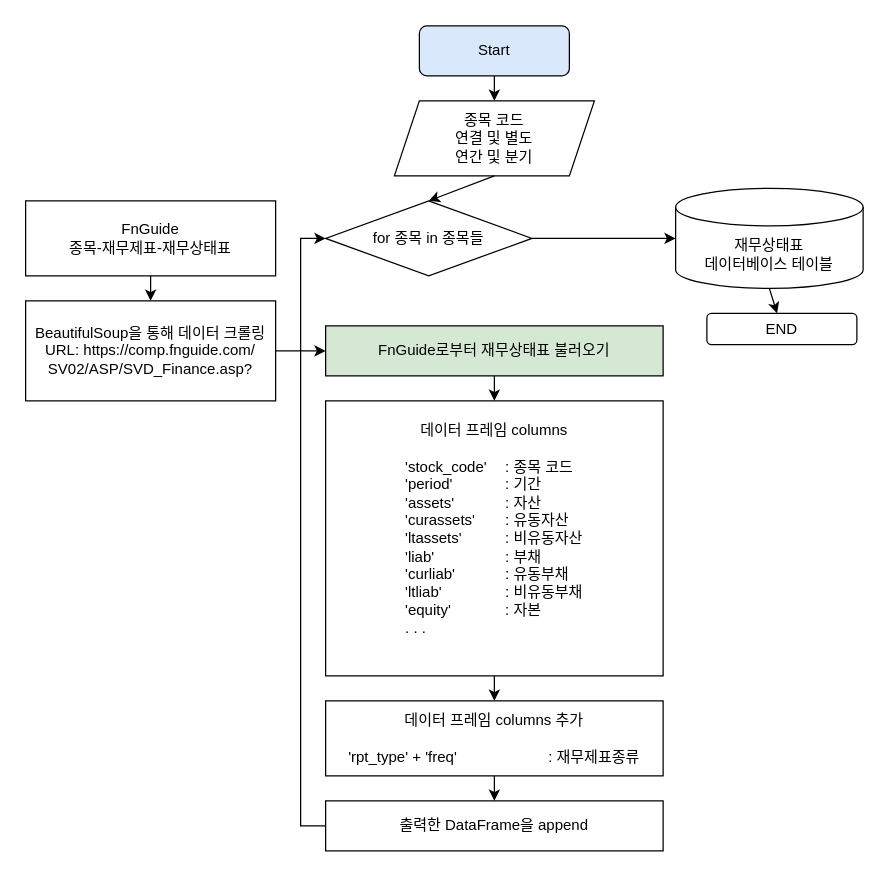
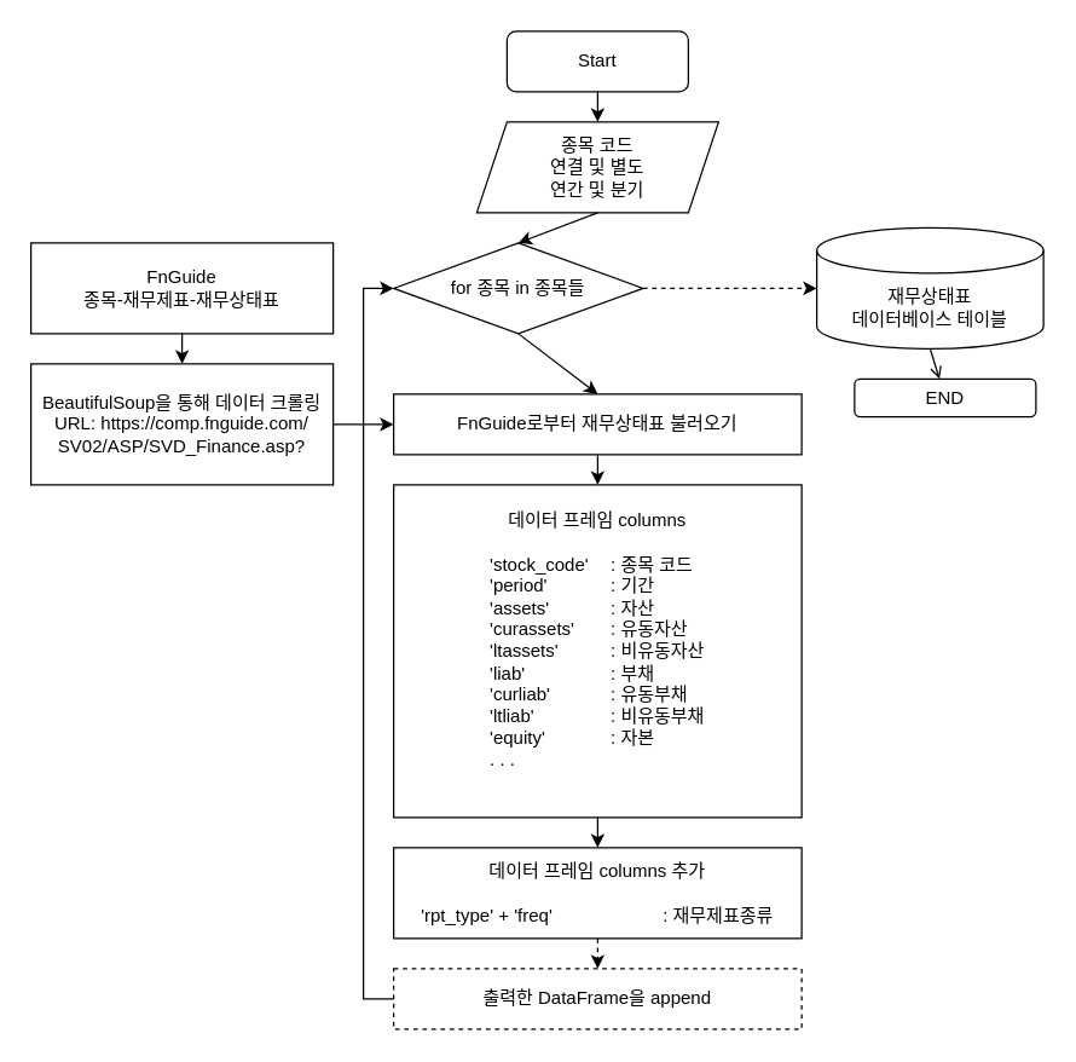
- <mxCell id="2" value="Start" style="rounded=1;whiteSpace=wrap;html=1;fillColor=#dae8fc;" parent="1" vertex="1"><mxGeometry x="335" y="20" width="120" height="40" as="geometry" /></mxCell>
+ <mxCell id="2" value="Start" style="rounded=1;whiteSpace=wrap;html=1;" parent="1" vertex="1"><mxGeometry x="335" y="20" width="120" height="40" as="geometry" /></mxCell>
- <mxCell id="8" value="" style="endArrow=classic;html=1;rounded=0;exitX=1;exitY=0.5;exitDx=0;exitDy=0;entryX=0;entryY=0.5;entryDx=0;entryDy=0;entryPerimeter=0;" parent="1" source="5" target="7" edge="1"><mxGeometry width="50" height="50" relative="1" as="geometry"><mxPoint x="512.5" y="310" as="sourcePoint" /><mxPoint x="562.5" y="260" as="targetPoint" /></mxGeometry></mxCell>
+ <mxCell id="8" value="" style="endArrow=classic;html=1;rounded=0;exitX=1;exitY=0.5;exitDx=0;exitDy=0;entryX=0;entryY=0.5;entryDx=0;entryDy=0;entryPerimeter=0;dashed=1;" parent="1" source="5" target="7" edge="1"><mxGeometry width="50" height="50" relative="1" as="geometry"><mxPoint x="512.5" y="310" as="sourcePoint" /><mxPoint x="562.5" y="260" as="targetPoint" /></mxGeometry></mxCell>
+ <mxCell id="12" value="" style="endArrow=classic;html=1;rounded=0;exitX=0.5;exitY=1;exitDx=0;exitDy=0;entryX=0.5;entryY=0;entryDx=0;entryDy=0;" parent="1" source="5" target="11" edge="1"><mxGeometry width="50" height="50" relative="1" as="geometry"><mxPoint x="472.5" y="300" as="sourcePoint" /><mxPoint x="522.5" y="250" as="targetPoint" /></mxGeometry></mxCell>
- <mxCell id="9" value="" style="endArrow=classic;html=1;rounded=0;exitX=0.5;exitY=1;exitDx=0;exitDy=0;exitPerimeter=0;" parent="1" source="7" target="10" edge="1"><mxGeometry width="50" height="50" relative="1" as="geometry"><mxPoint x="545" y="290" as="sourcePoint" /><mxPoint x="640" y="250" as="targetPoint" /></mxGeometry></mxCell>
+ <mxCell id="9" value="" style="endArrow=open;html=1;rounded=0;exitX=0.5;exitY=1;exitDx=0;exitDy=0;exitPerimeter=0;" parent="1" source="7" target="10" edge="1"><mxGeometry width="50" height="50" relative="1" as="geometry"><mxPoint x="545" y="290" as="sourcePoint" /><mxPoint x="640" y="250" as="targetPoint" /></mxGeometry></mxCell>
- <mxCell id="11" value="FnGuide로부터 재무상태표 불러오기" style="rounded=0;whiteSpace=wrap;html=1;fillColor=#d5e8d4;" parent="1" vertex="1"><mxGeometry x="260" y="260" width="270" height="40" as="geometry" /></mxCell>
+ <mxCell id="11" value="FnGuide로부터 재무상태표 불러오기" style="rounded=0;whiteSpace=wrap;html=1;" parent="1" vertex="1"><mxGeometry x="260" y="260" width="270" height="40" as="geometry" /></mxCell>
- <mxCell id="22" value="" style="endArrow=classic;html=1;rounded=0;exitX=0.5;exitY=1;exitDx=0;exitDy=0;entryX=0.5;entryY=0;entryDx=0;entryDy=0;" parent="1" source="21" target="14" edge="1"><mxGeometry width="50" height="50" relative="1" as="geometry"><mxPoint x="330" y="410" as="sourcePoint" /><mxPoint x="380" y="360" as="targetPoint" /></mxGeometry></mxCell>
+ <mxCell id="22" value="" style="endArrow=classic;html=1;rounded=0;exitX=0.5;exitY=1;exitDx=0;exitDy=0;entryX=0.5;entryY=0;entryDx=0;entryDy=0;dashed=1;" parent="1" source="21" target="14" edge="1"><mxGeometry width="50" height="50" relative="1" as="geometry"><mxPoint x="330" y="410" as="sourcePoint" /><mxPoint x="380" y="360" as="targetPoint" /></mxGeometry></mxCell>
- <mxCell id="14" value="출력한 DataFrame을 append" style="rounded=0;whiteSpace=wrap;html=1;" parent="1" vertex="1"><mxGeometry x="260" y="640" width="270" height="40" as="geometry" /></mxCell>
+ <mxCell id="14" value="출력한 DataFrame을 append" style="rounded=0;whiteSpace=wrap;html=1;dashed=1;" parent="1" vertex="1"><mxGeometry x="260" y="640" width="270" height="40" as="geometry" /></mxCell>
